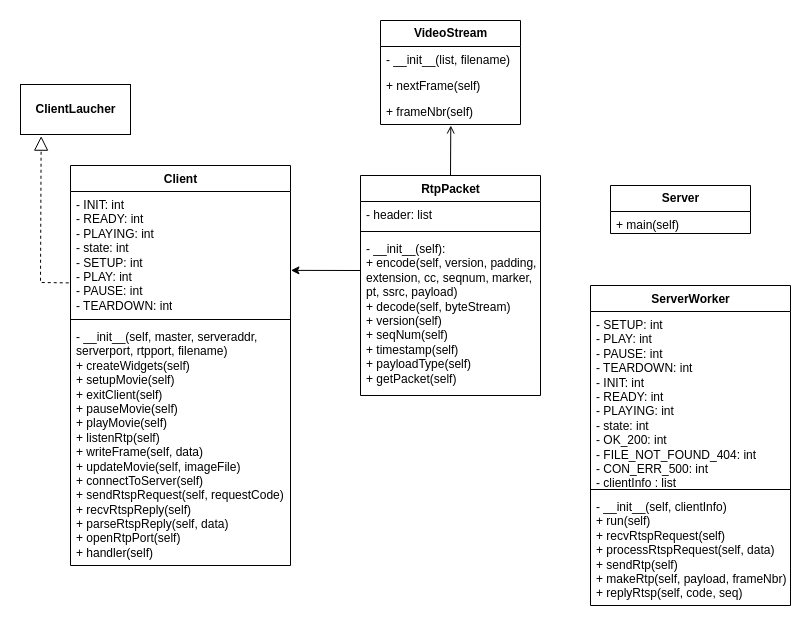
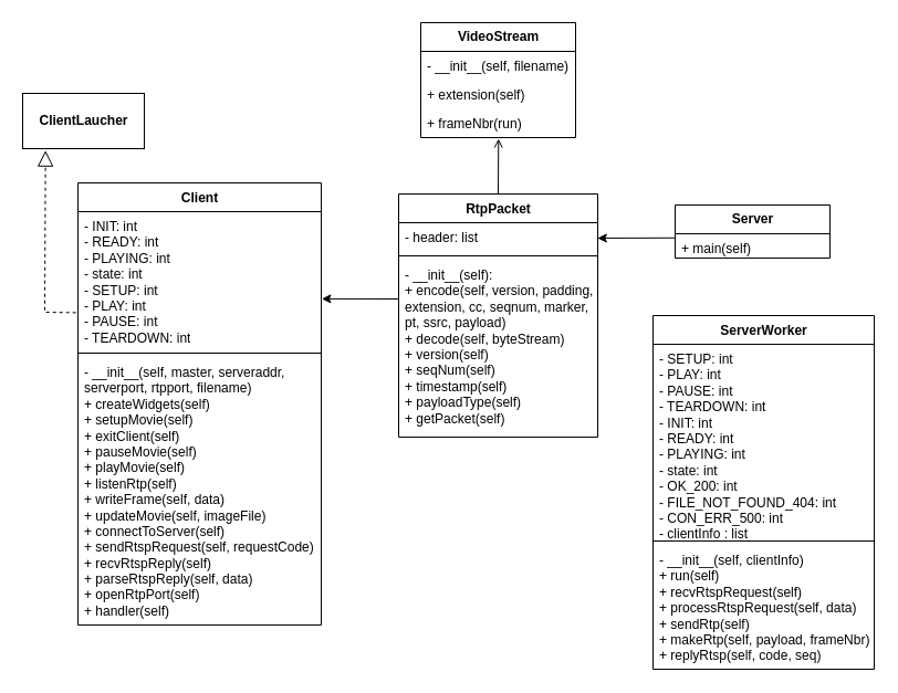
- <mxCell id="17" value="-&amp;nbsp;__init__(list, filename)" style="text;strokeColor=none;fillColor=none;align=left;verticalAlign=top;spacingLeft=4;spacingRight=4;overflow=hidden;rotatable=0;points=[[0,0.5],[1,0.5]];portConstraint=eastwest;fontFamily=Helvetica;html=1;" parent="16" vertex="1"><mxGeometry y="26" width="140" height="26" as="geometry" /></mxCell>
+ <mxCell id="17" value="-&amp;nbsp;__init__(self, filename)" style="text;strokeColor=none;fillColor=none;align=left;verticalAlign=top;spacingLeft=4;spacingRight=4;overflow=hidden;rotatable=0;points=[[0,0.5],[1,0.5]];portConstraint=eastwest;fontFamily=Helvetica;html=1;" parent="16" vertex="1"><mxGeometry y="26" width="140" height="26" as="geometry" /></mxCell>
- <mxCell id="18" value="+ nextFrame(self)" style="text;strokeColor=none;fillColor=none;align=left;verticalAlign=top;spacingLeft=4;spacingRight=4;overflow=hidden;rotatable=0;points=[[0,0.5],[1,0.5]];portConstraint=eastwest;fontFamily=Helvetica;html=1;" parent="16" vertex="1"><mxGeometry y="52" width="140" height="26" as="geometry" /></mxCell>
+ <mxCell id="18" value="+ extension(self)" style="text;strokeColor=none;fillColor=none;align=left;verticalAlign=top;spacingLeft=4;spacingRight=4;overflow=hidden;rotatable=0;points=[[0,0.5],[1,0.5]];portConstraint=eastwest;fontFamily=Helvetica;html=1;" parent="16" vertex="1"><mxGeometry y="52" width="140" height="26" as="geometry" /></mxCell>
- <mxCell id="19" value="+ frameNbr(self)" style="text;strokeColor=none;fillColor=none;align=left;verticalAlign=top;spacingLeft=4;spacingRight=4;overflow=hidden;rotatable=0;points=[[0,0.5],[1,0.5]];portConstraint=eastwest;fontFamily=Helvetica;html=1;" parent="16" vertex="1"><mxGeometry y="78" width="140" height="26" as="geometry" /></mxCell>
+ <mxCell id="19" value="+ frameNbr(run)" style="text;strokeColor=none;fillColor=none;align=left;verticalAlign=top;spacingLeft=4;spacingRight=4;overflow=hidden;rotatable=0;points=[[0,0.5],[1,0.5]];portConstraint=eastwest;fontFamily=Helvetica;html=1;" parent="16" vertex="1"><mxGeometry y="78" width="140" height="26" as="geometry" /></mxCell>
+ <mxCell id="21" value="" style="endArrow=classic;html=1;rounded=0;fontFamily=Helvetica;exitX=-0.001;exitY=0.171;exitDx=0;exitDy=0;exitPerimeter=0;entryX=0.999;entryY=0.537;entryDx=0;entryDy=0;entryPerimeter=0;" parent="1" source="15" target="3" edge="1"><mxGeometry width="50" height="50" relative="1" as="geometry"><mxPoint x="340" y="230" as="sourcePoint" /><mxPoint x="390" y="180" as="targetPoint" /></mxGeometry></mxCell>
